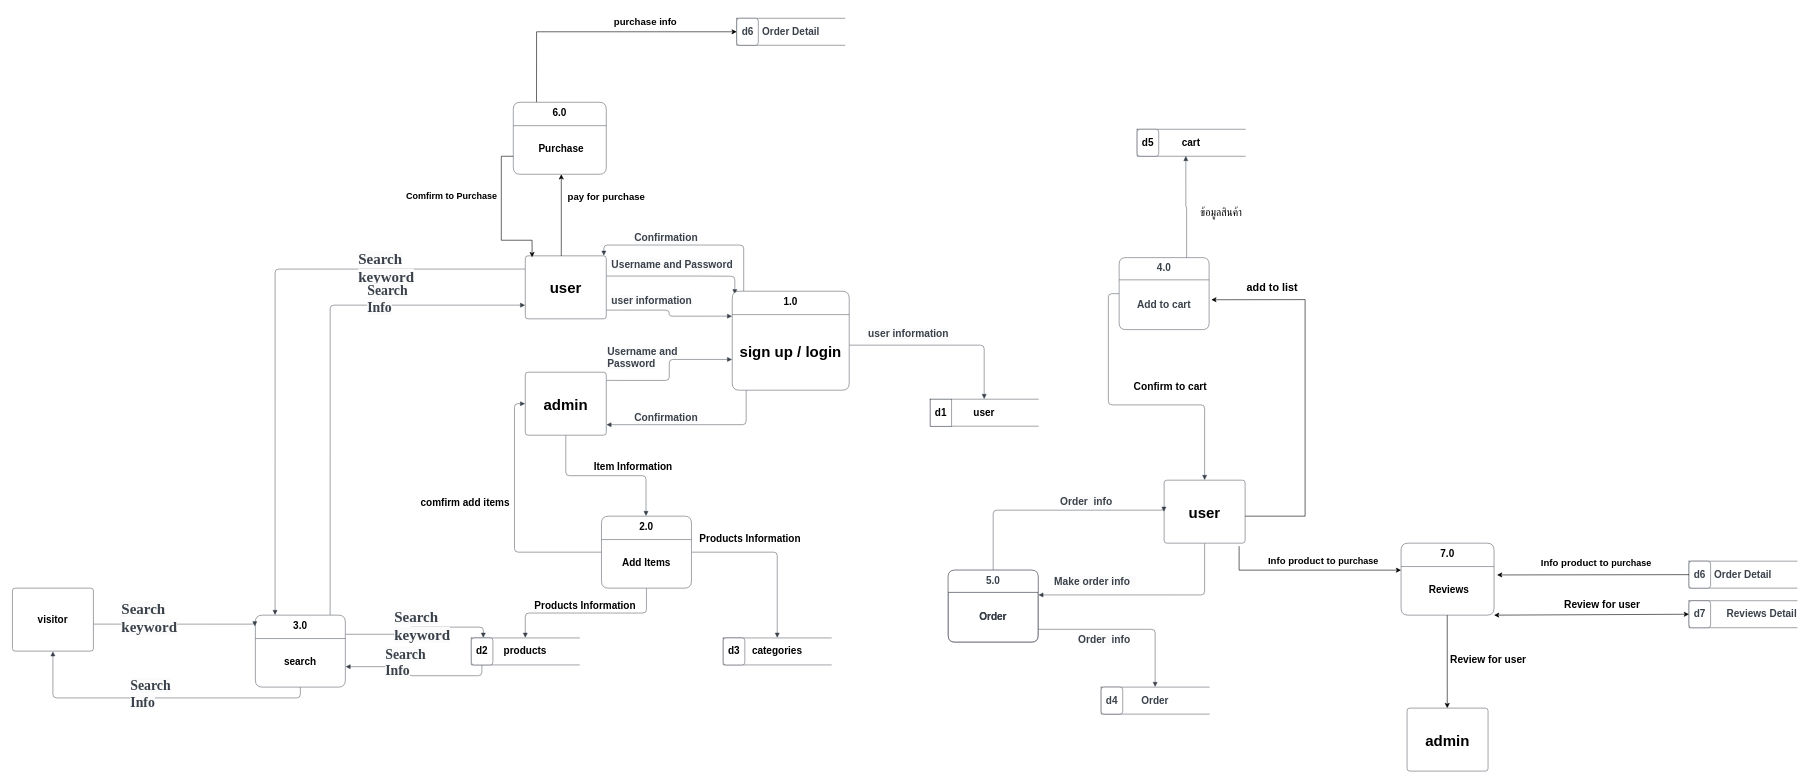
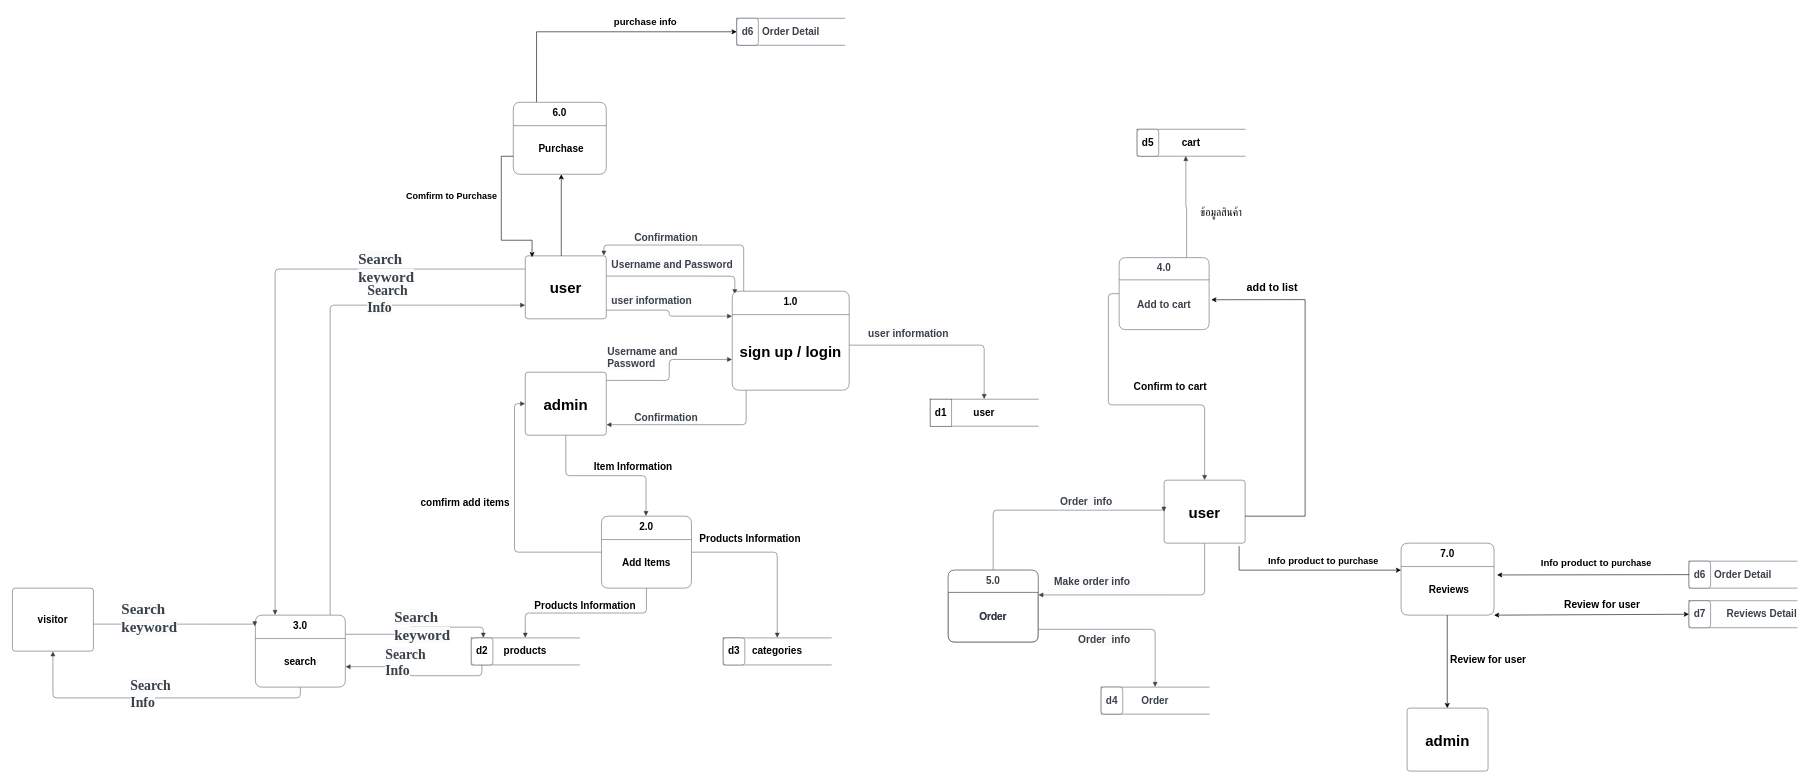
- <mxCell id="75" value="&lt;b&gt;&lt;font style=&quot;font-size: 16px;&quot;&gt;pay for purchase&lt;/font&gt;&lt;/b&gt;" style="text;html=1;align=center;verticalAlign=middle;resizable=0;points=[];autosize=1;strokeColor=none;fillColor=none;" vertex="1" parent="1"><mxGeometry x="935" y="312" width="150" height="30" as="geometry" /></mxCell>
